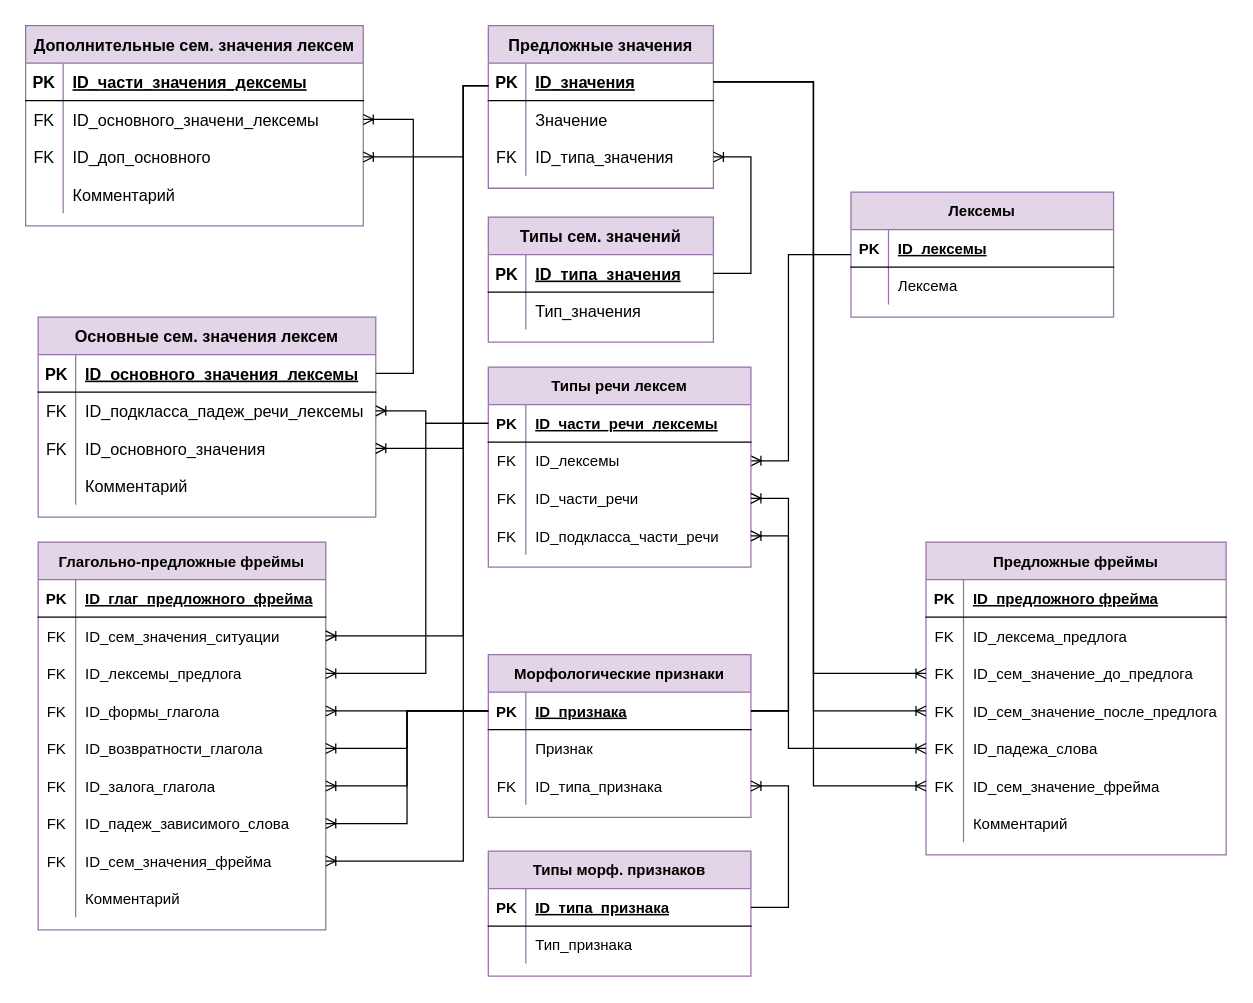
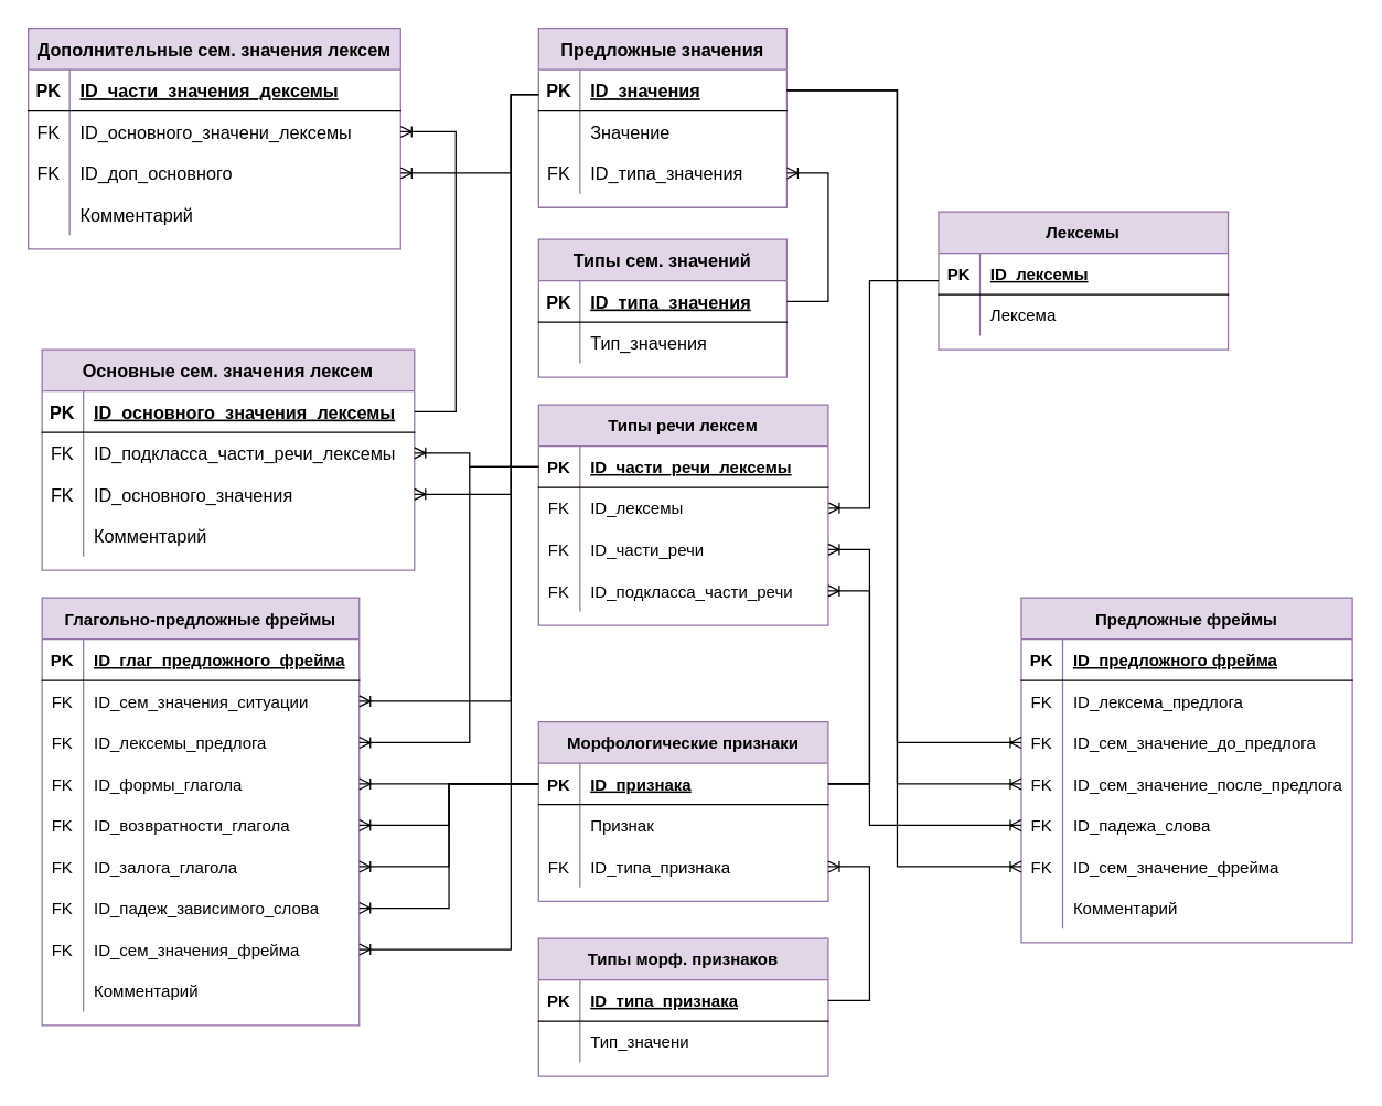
- <mxCell id="66" value="ID_подкласса_падеж_речи_лексемы" style="shape=partialRectangle;connectable=0;fillColor=none;top=0;left=0;bottom=0;right=0;align=left;spacingLeft=6;overflow=hidden;fontSize=13;" vertex="1" parent="64"><mxGeometry x="30" width="240" height="30" as="geometry"><mxRectangle width="240" height="30" as="alternateBounds" /></mxGeometry></mxCell>
+ <mxCell id="66" value="ID_подкласса_части_речи_лексемы" style="shape=partialRectangle;connectable=0;fillColor=none;top=0;left=0;bottom=0;right=0;align=left;spacingLeft=6;overflow=hidden;fontSize=13;" vertex="1" parent="64"><mxGeometry x="30" width="240" height="30" as="geometry"><mxRectangle width="240" height="30" as="alternateBounds" /></mxGeometry></mxCell>
- <mxCell id="39" value="Тип_признака" style="shape=partialRectangle;connectable=0;fillColor=none;top=0;left=0;bottom=0;right=0;align=left;spacingLeft=6;overflow=hidden;" vertex="1" parent="37"><mxGeometry x="30" width="180" height="30" as="geometry"><mxRectangle width="180" height="30" as="alternateBounds" /></mxGeometry></mxCell>
+ <mxCell id="39" value="Тип_значени" style="shape=partialRectangle;connectable=0;fillColor=none;top=0;left=0;bottom=0;right=0;align=left;spacingLeft=6;overflow=hidden;" vertex="1" parent="37"><mxGeometry x="30" width="180" height="30" as="geometry"><mxRectangle width="180" height="30" as="alternateBounds" /></mxGeometry></mxCell>
